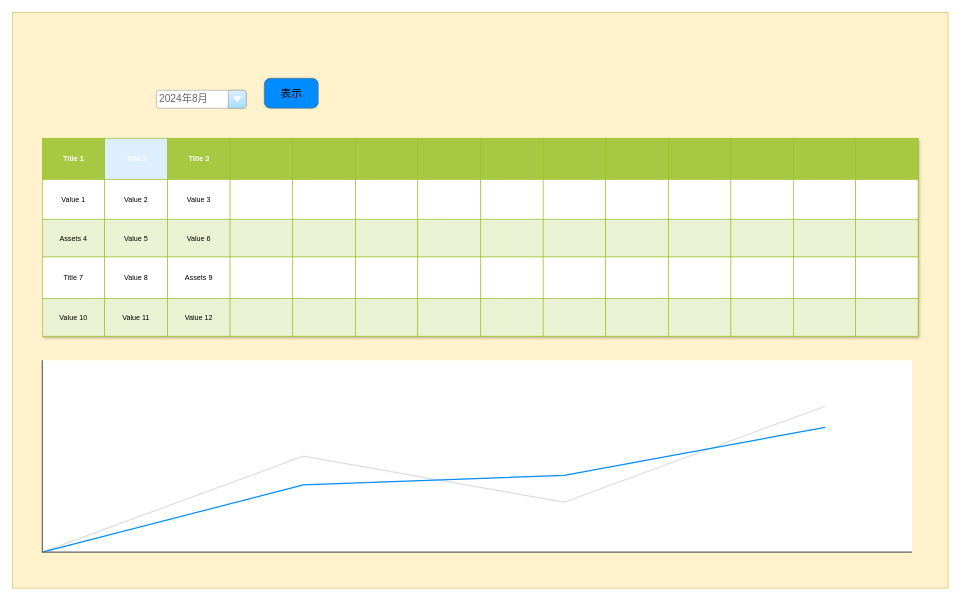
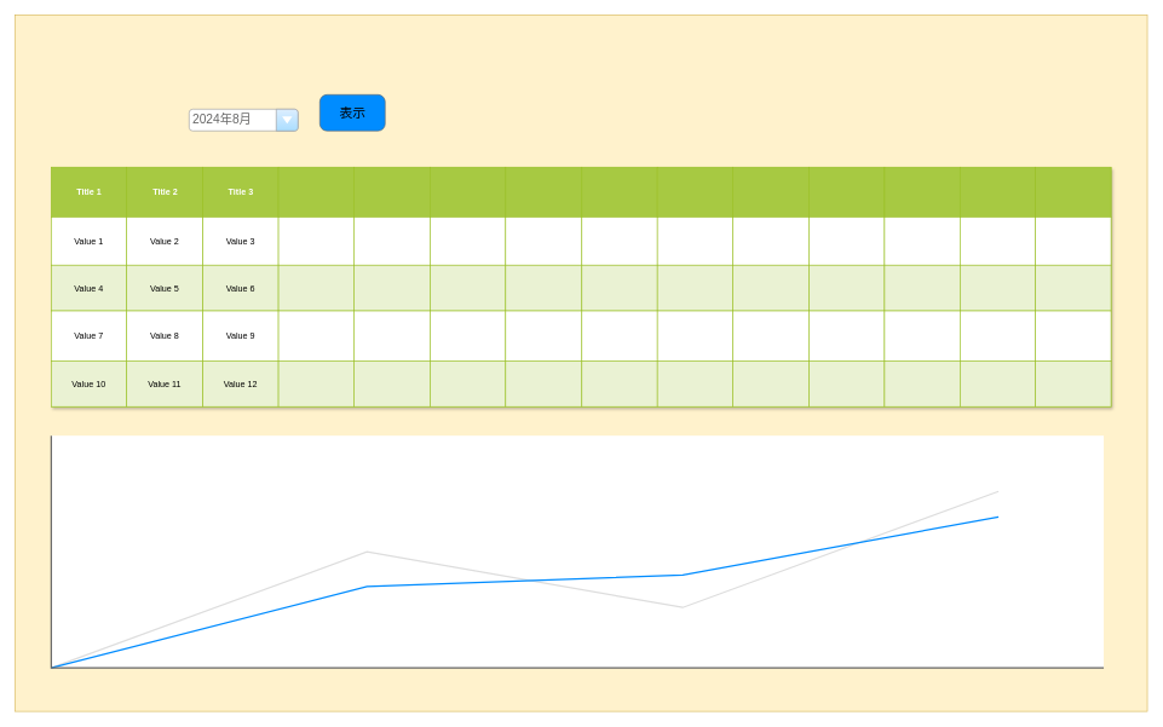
- <mxCell id="6" value="Title 2" style="connectable=0;recursiveResize=0;strokeColor=inherit;fillColor=#ddeeff;align=center;fontStyle=1;fontColor=#FFFFFF;html=1;" parent="4" vertex="1"><mxGeometry x="104" width="105" height="69" as="geometry"><mxRectangle width="105" height="69" as="alternateBounds" /></mxGeometry></mxCell>
+ <mxCell id="6" value="Title 2" style="connectable=0;recursiveResize=0;strokeColor=inherit;fillColor=#A7C942;align=center;fontStyle=1;fontColor=#FFFFFF;html=1;" parent="4" vertex="1"><mxGeometry x="104" width="105" height="69" as="geometry"><mxRectangle width="105" height="69" as="alternateBounds" /></mxGeometry></mxCell>
- <mxCell id="35" value="Assets 4" style="connectable=0;recursiveResize=0;strokeColor=inherit;fillColor=inherit;whiteSpace=wrap;html=1;" parent="34" vertex="1"><mxGeometry width="104" height="63" as="geometry"><mxRectangle width="104" height="63" as="alternateBounds" /></mxGeometry></mxCell>
+ <mxCell id="35" value="Value 4" style="connectable=0;recursiveResize=0;strokeColor=inherit;fillColor=inherit;whiteSpace=wrap;html=1;" parent="34" vertex="1"><mxGeometry width="104" height="63" as="geometry"><mxRectangle width="104" height="63" as="alternateBounds" /></mxGeometry></mxCell>
- <mxCell id="50" value="Title 7" style="connectable=0;recursiveResize=0;strokeColor=inherit;fillColor=inherit;fontStyle=0;align=center;whiteSpace=wrap;html=1;" parent="49" vertex="1"><mxGeometry width="104" height="69" as="geometry"><mxRectangle width="104" height="69" as="alternateBounds" /></mxGeometry></mxCell>
+ <mxCell id="50" value="Value 7" style="connectable=0;recursiveResize=0;strokeColor=inherit;fillColor=inherit;fontStyle=0;align=center;whiteSpace=wrap;html=1;" parent="49" vertex="1"><mxGeometry width="104" height="69" as="geometry"><mxRectangle width="104" height="69" as="alternateBounds" /></mxGeometry></mxCell>
- <mxCell id="52" value="Assets 9" style="connectable=0;recursiveResize=0;strokeColor=inherit;fillColor=inherit;fontStyle=0;align=center;whiteSpace=wrap;html=1;" parent="49" vertex="1"><mxGeometry x="209" width="104" height="69" as="geometry"><mxRectangle width="104" height="69" as="alternateBounds" /></mxGeometry></mxCell>
+ <mxCell id="52" value="Value 9" style="connectable=0;recursiveResize=0;strokeColor=inherit;fillColor=inherit;fontStyle=0;align=center;whiteSpace=wrap;html=1;" parent="49" vertex="1"><mxGeometry x="209" width="104" height="69" as="geometry"><mxRectangle width="104" height="69" as="alternateBounds" /></mxGeometry></mxCell>
